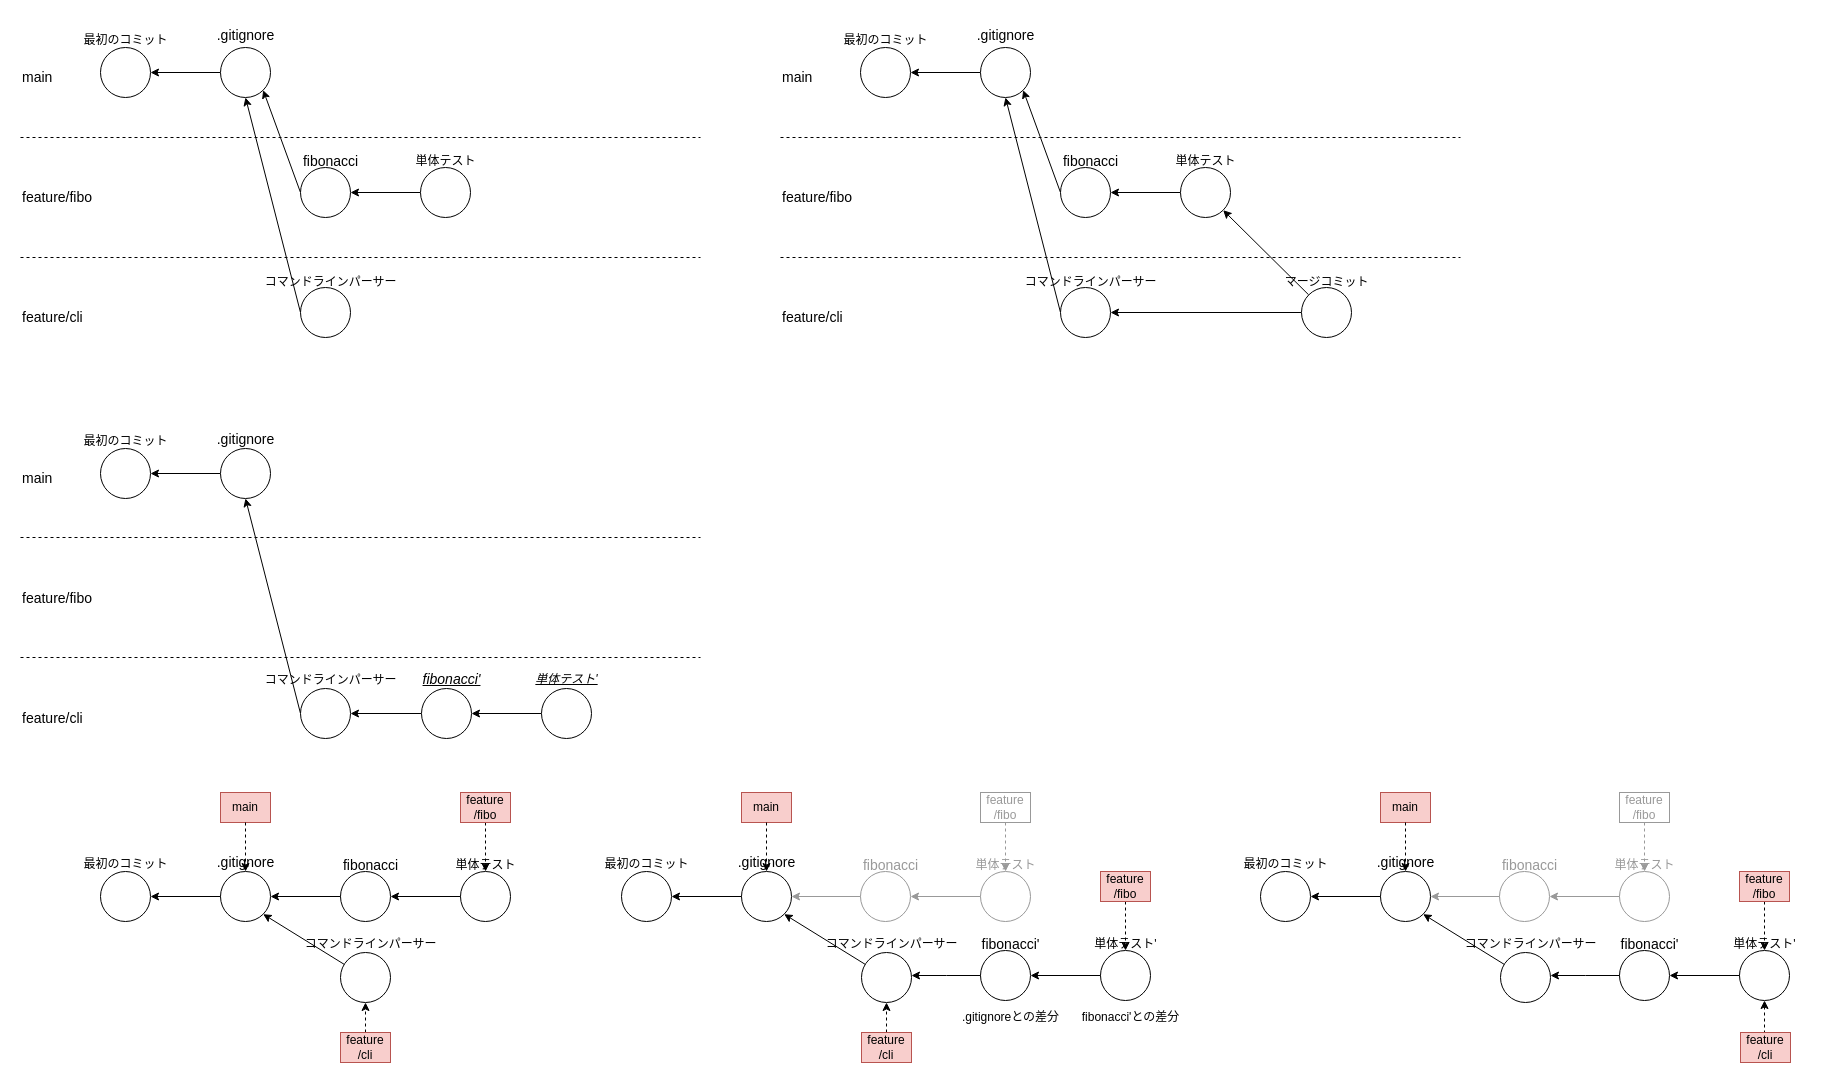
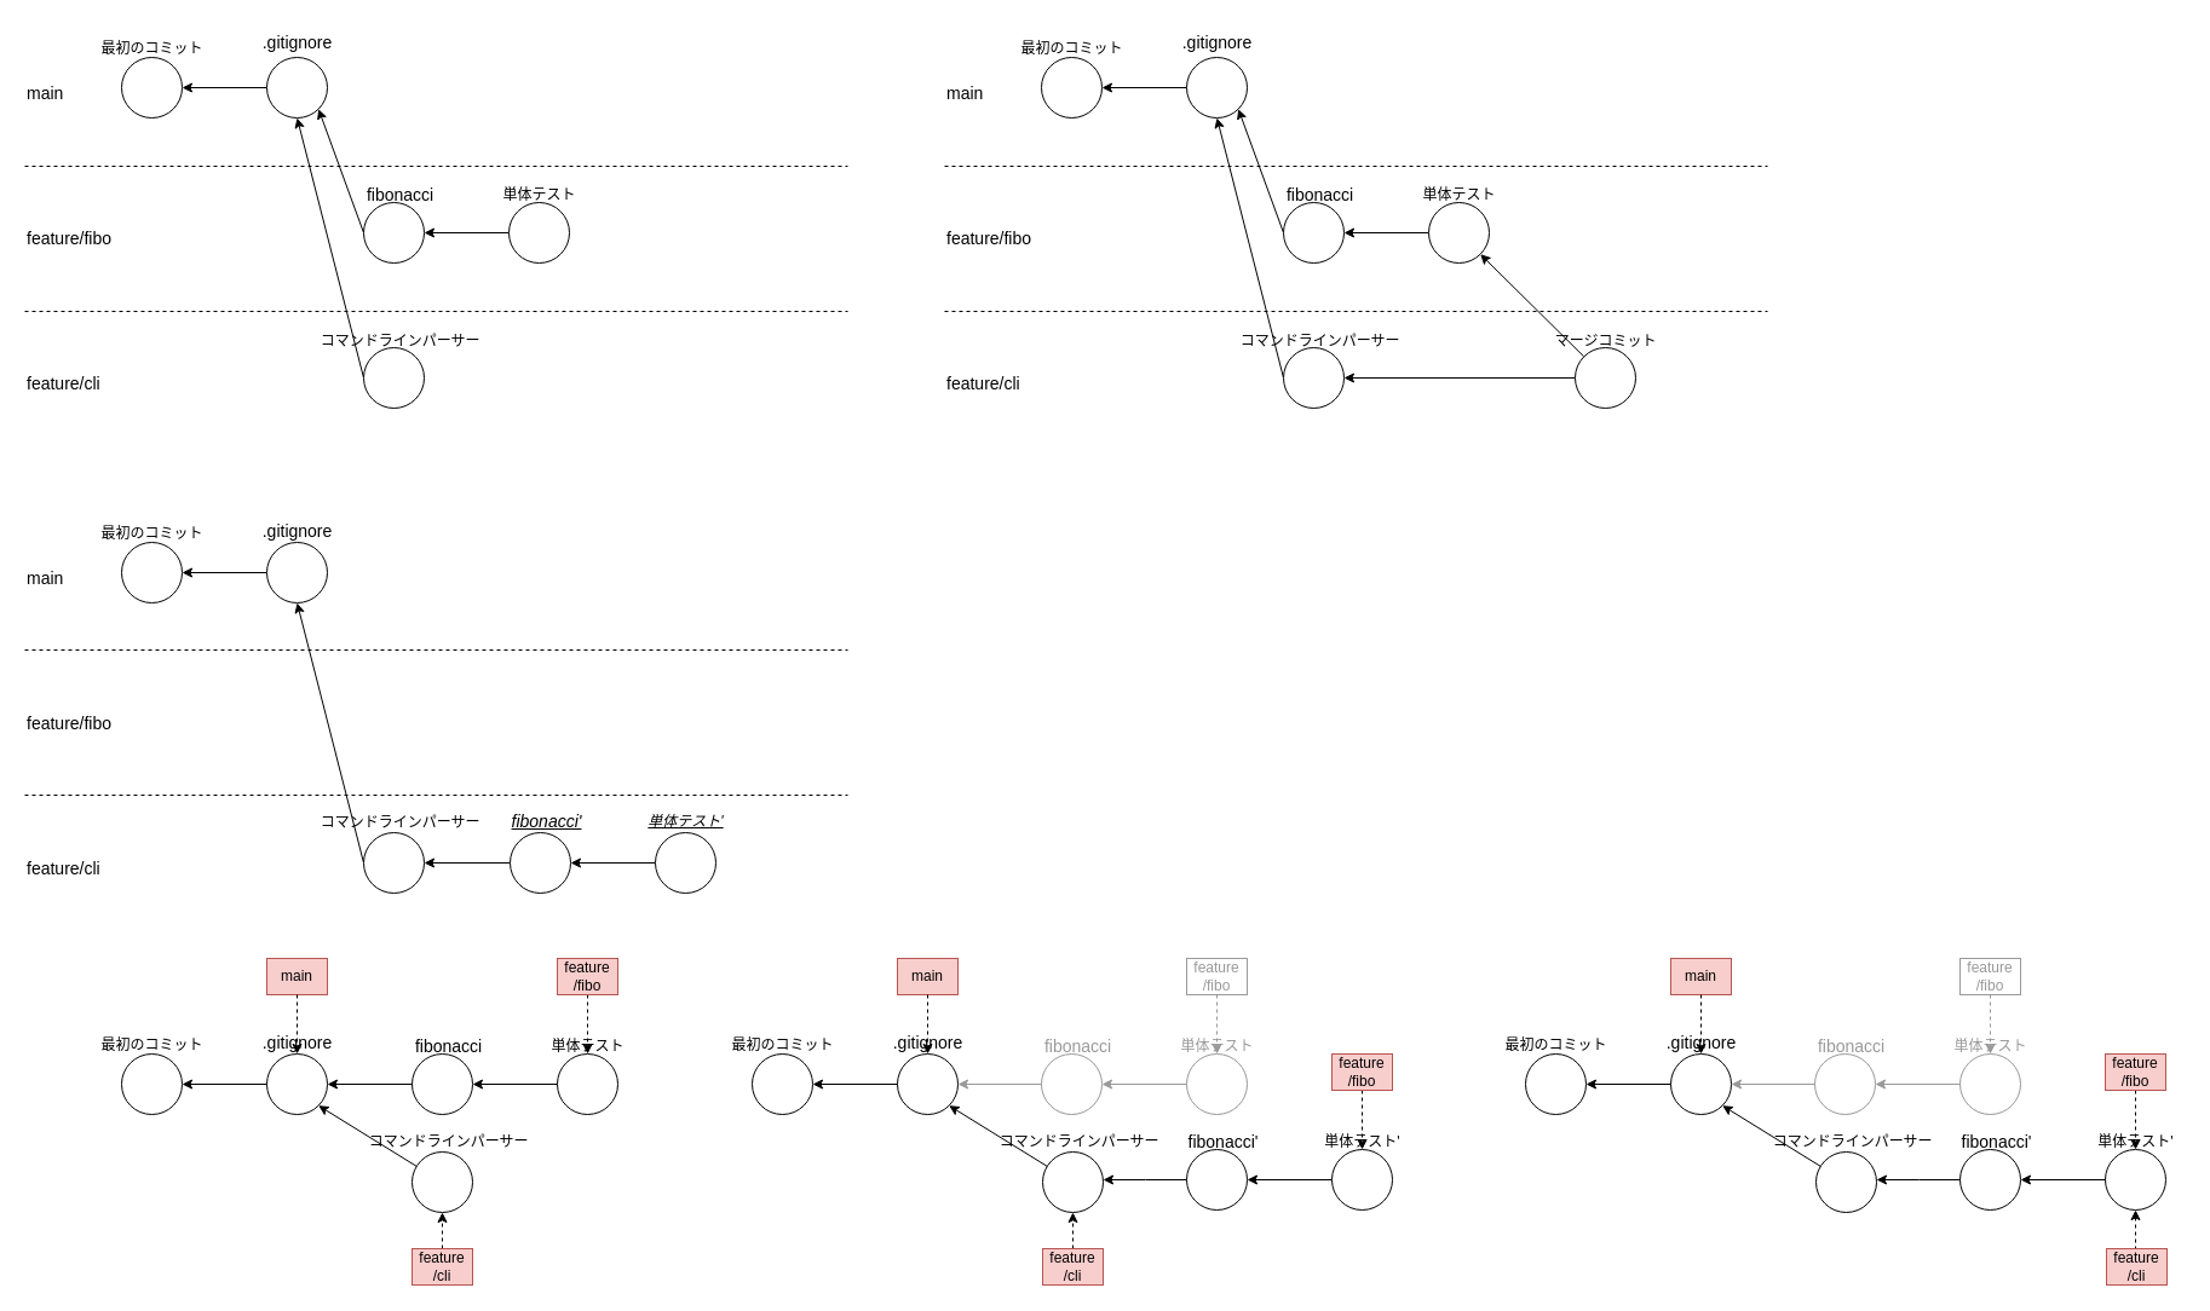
- <mxCell id="111" value=".gitignoreとの差分" style="text;html=1;align=center;verticalAlign=middle;rounded=0;" vertex="1" parent="1"><mxGeometry x="970" y="1002" width="80" height="30" as="geometry" /></mxCell>
- <mxCell id="112" value="fibonacci'との差分" style="text;html=1;align=center;verticalAlign=middle;rounded=0;" vertex="1" parent="1"><mxGeometry x="1090" y="1002" width="80" height="30" as="geometry" /></mxCell>
